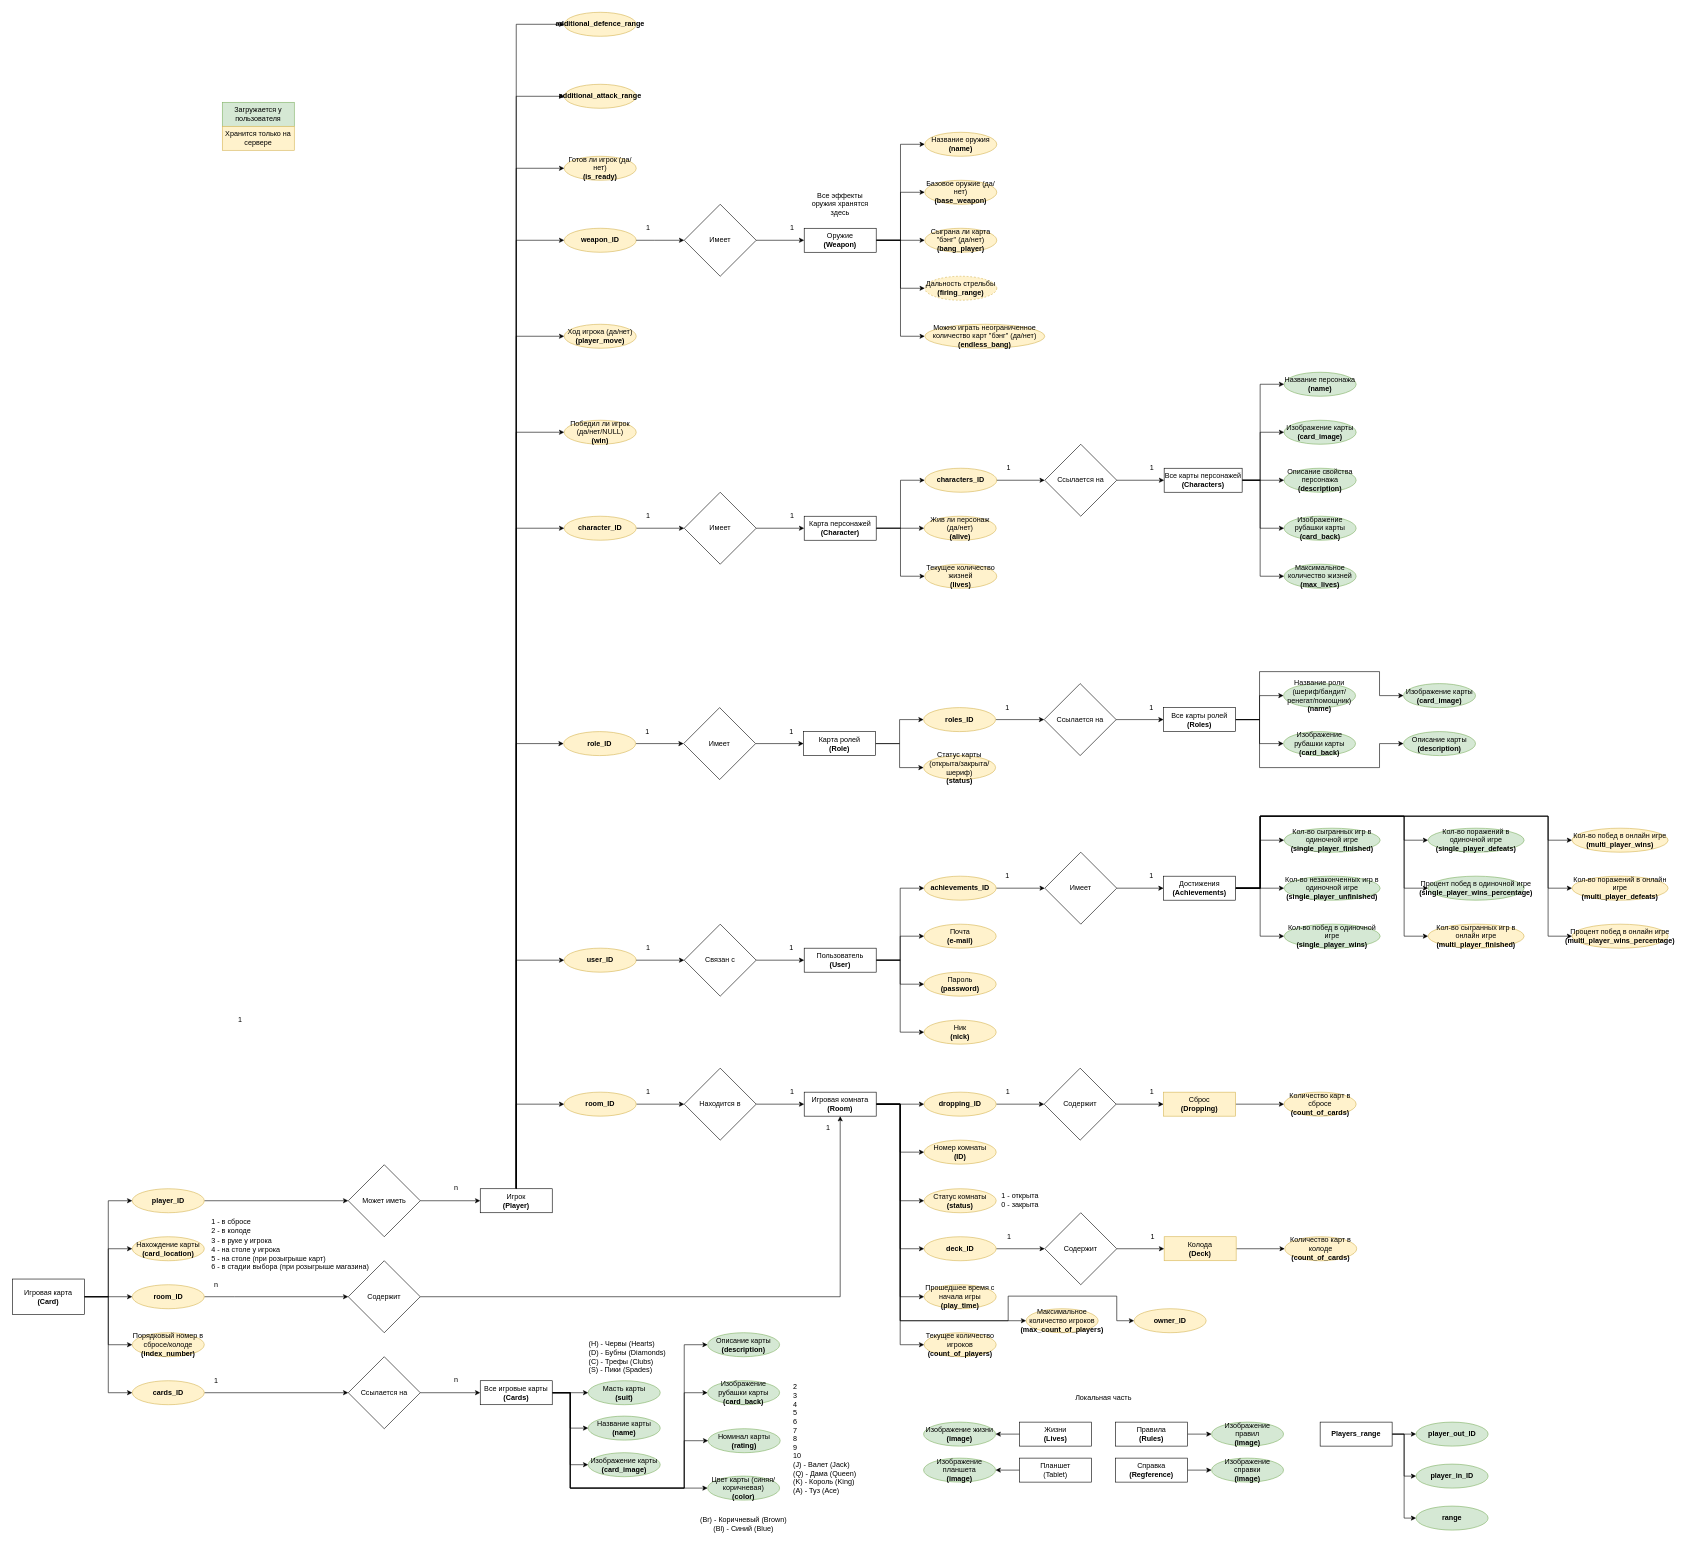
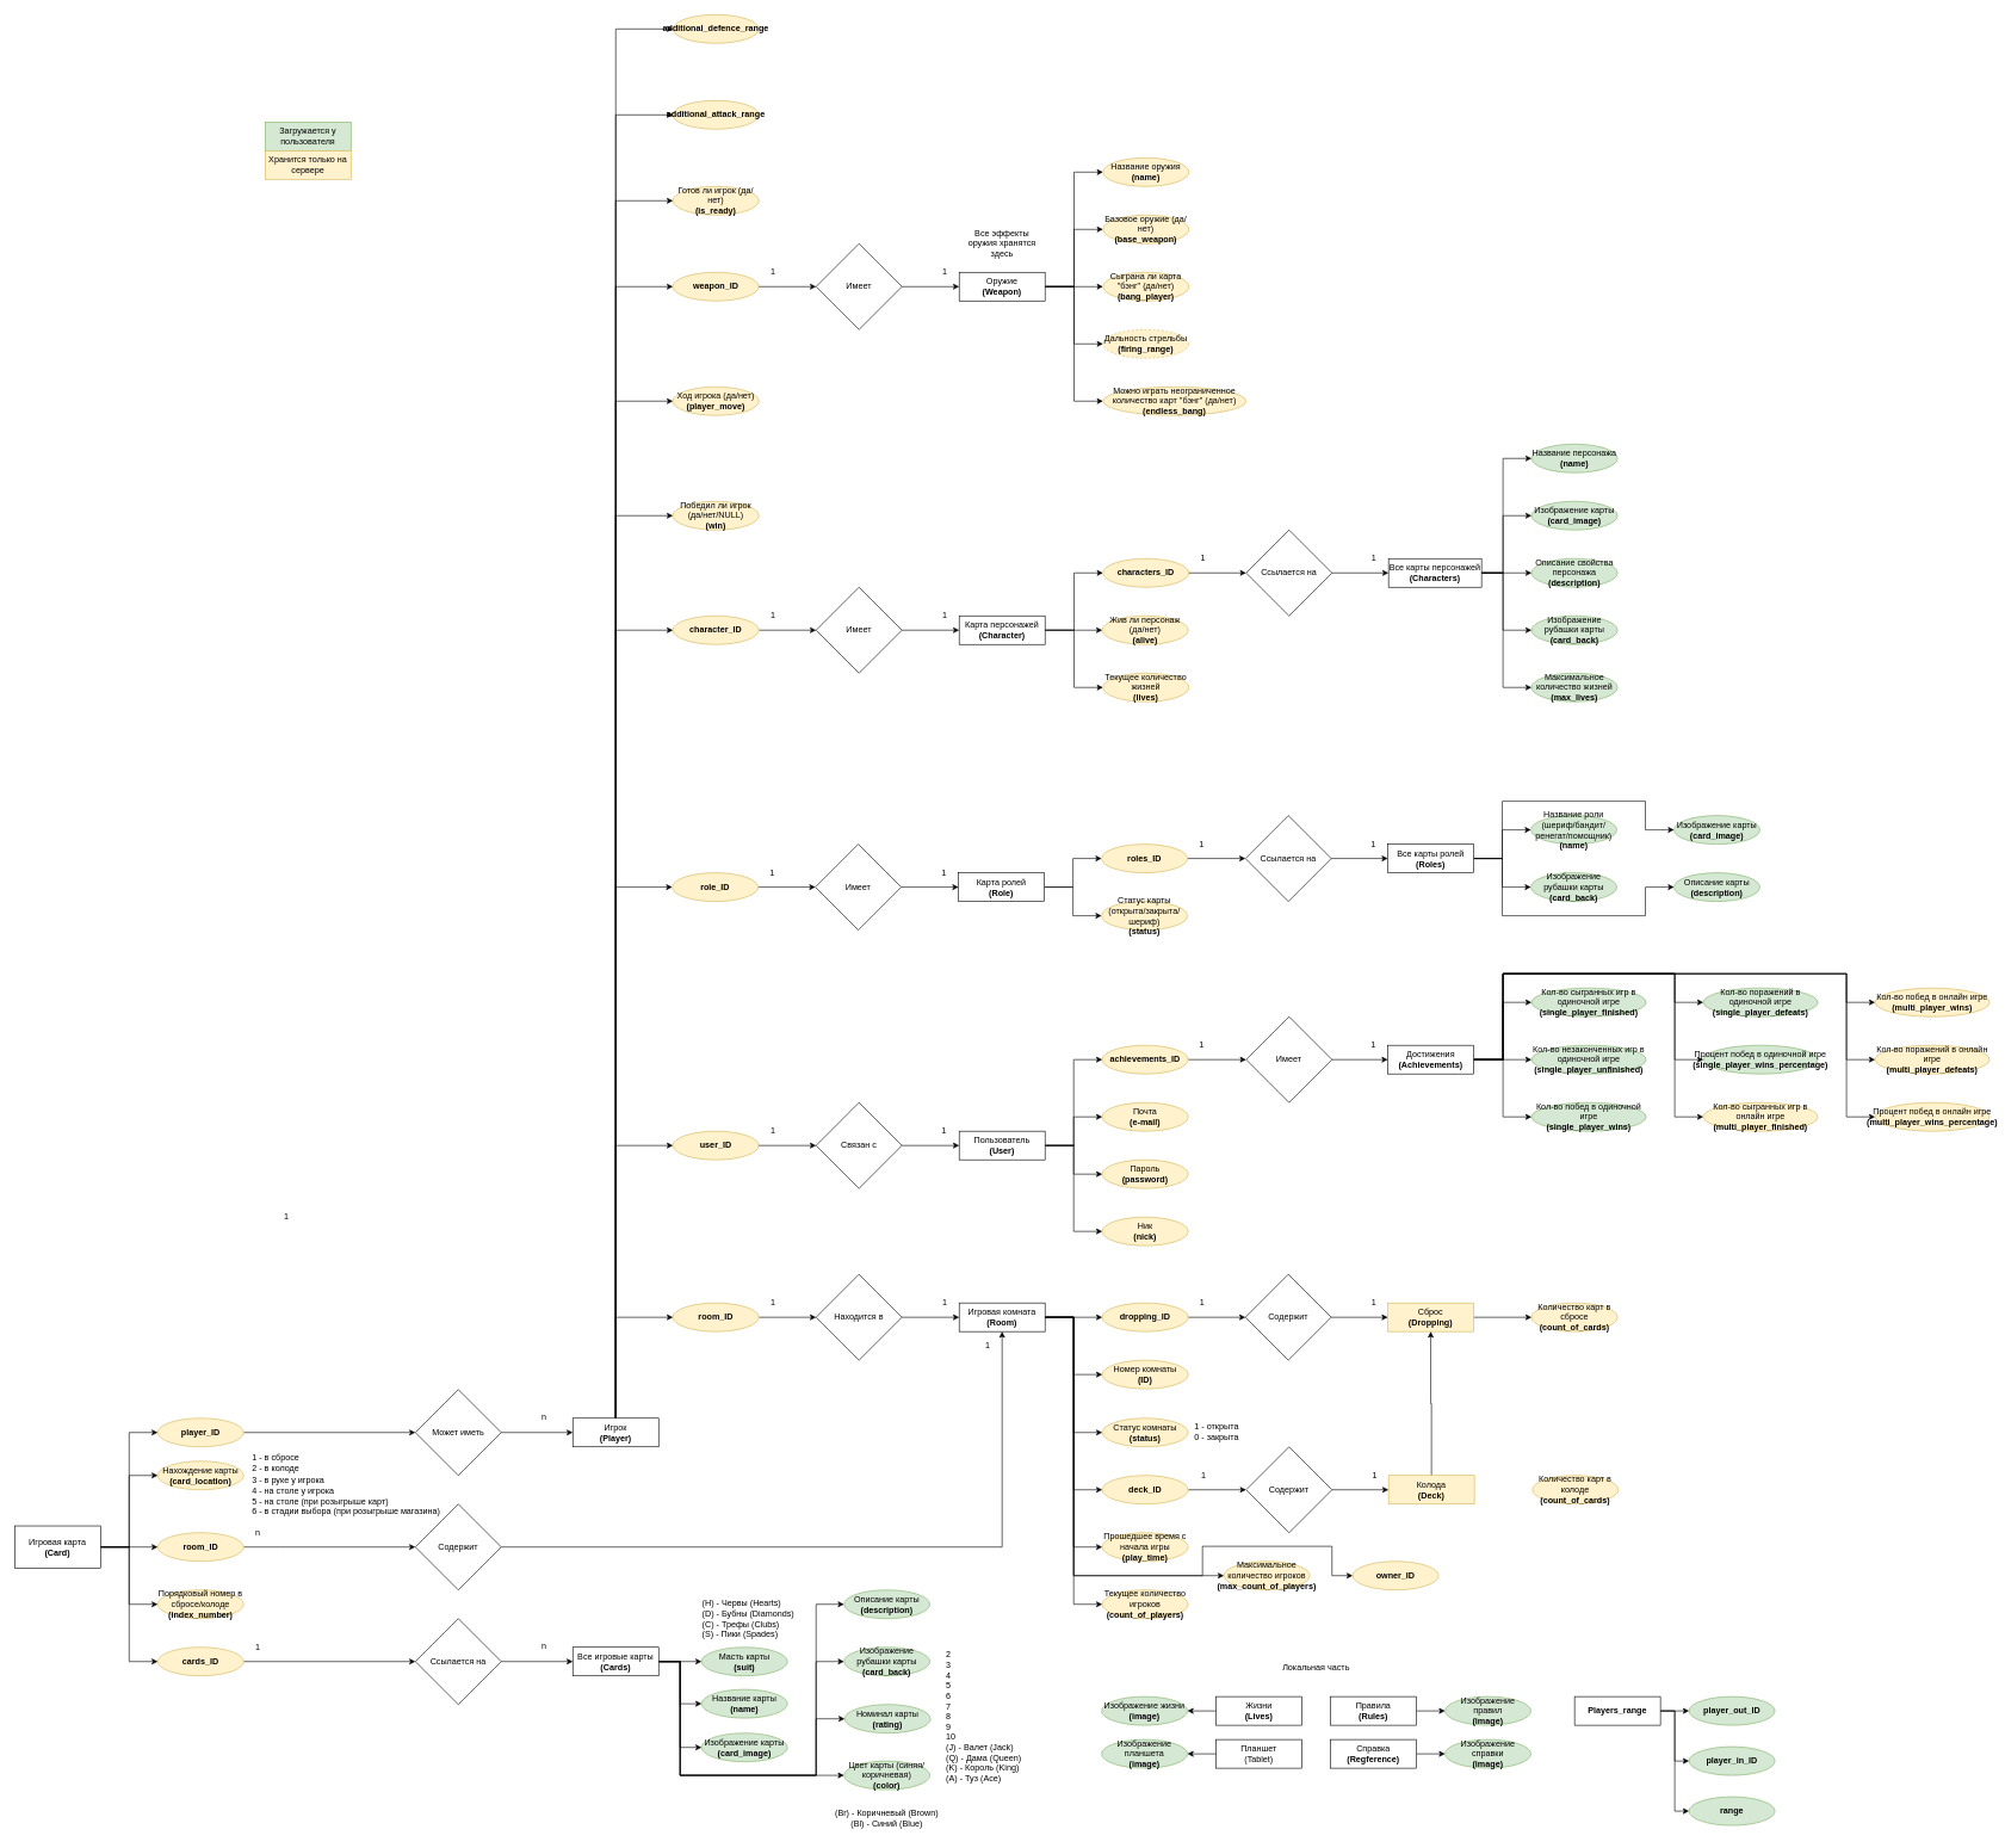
- <mxCell id="116" value="Нахождение карты&lt;br&gt;&lt;b&gt;(card_location)&lt;/b&gt;" style="ellipse;whiteSpace=wrap;html=1;fillColor=#fff2cc;strokeColor=#d6b656;" parent="1" vertex="1"><mxGeometry x="220" y="2061" width="120" height="40" as="geometry" /></mxCell>
+ <mxCell id="116" value="Нахождение карты&lt;br&gt;&lt;b&gt;(card_location)&lt;/b&gt;" style="ellipse;whiteSpace=wrap;html=1;fillColor=#fff2cc;strokeColor=#d6b656;" parent="1" vertex="1"><mxGeometry x="220" y="2041" width="120" height="40" as="geometry" /></mxCell>
- <mxCell id="98" style="edgeStyle=orthogonalEdgeStyle;rounded=0;orthogonalLoop=1;jettySize=auto;html=1;entryX=0;entryY=0.5;entryDx=0;entryDy=0;" parent="1" source="99" target="105" edge="1"><mxGeometry relative="1" as="geometry" /></mxCell>
+ <mxCell id="98" style="edgeStyle=orthogonalEdgeStyle;rounded=0;orthogonalLoop=1;jettySize=auto;html=1;" parent="1" source="99" target="97" edge="1"><mxGeometry relative="1" as="geometry" /></mxCell>
